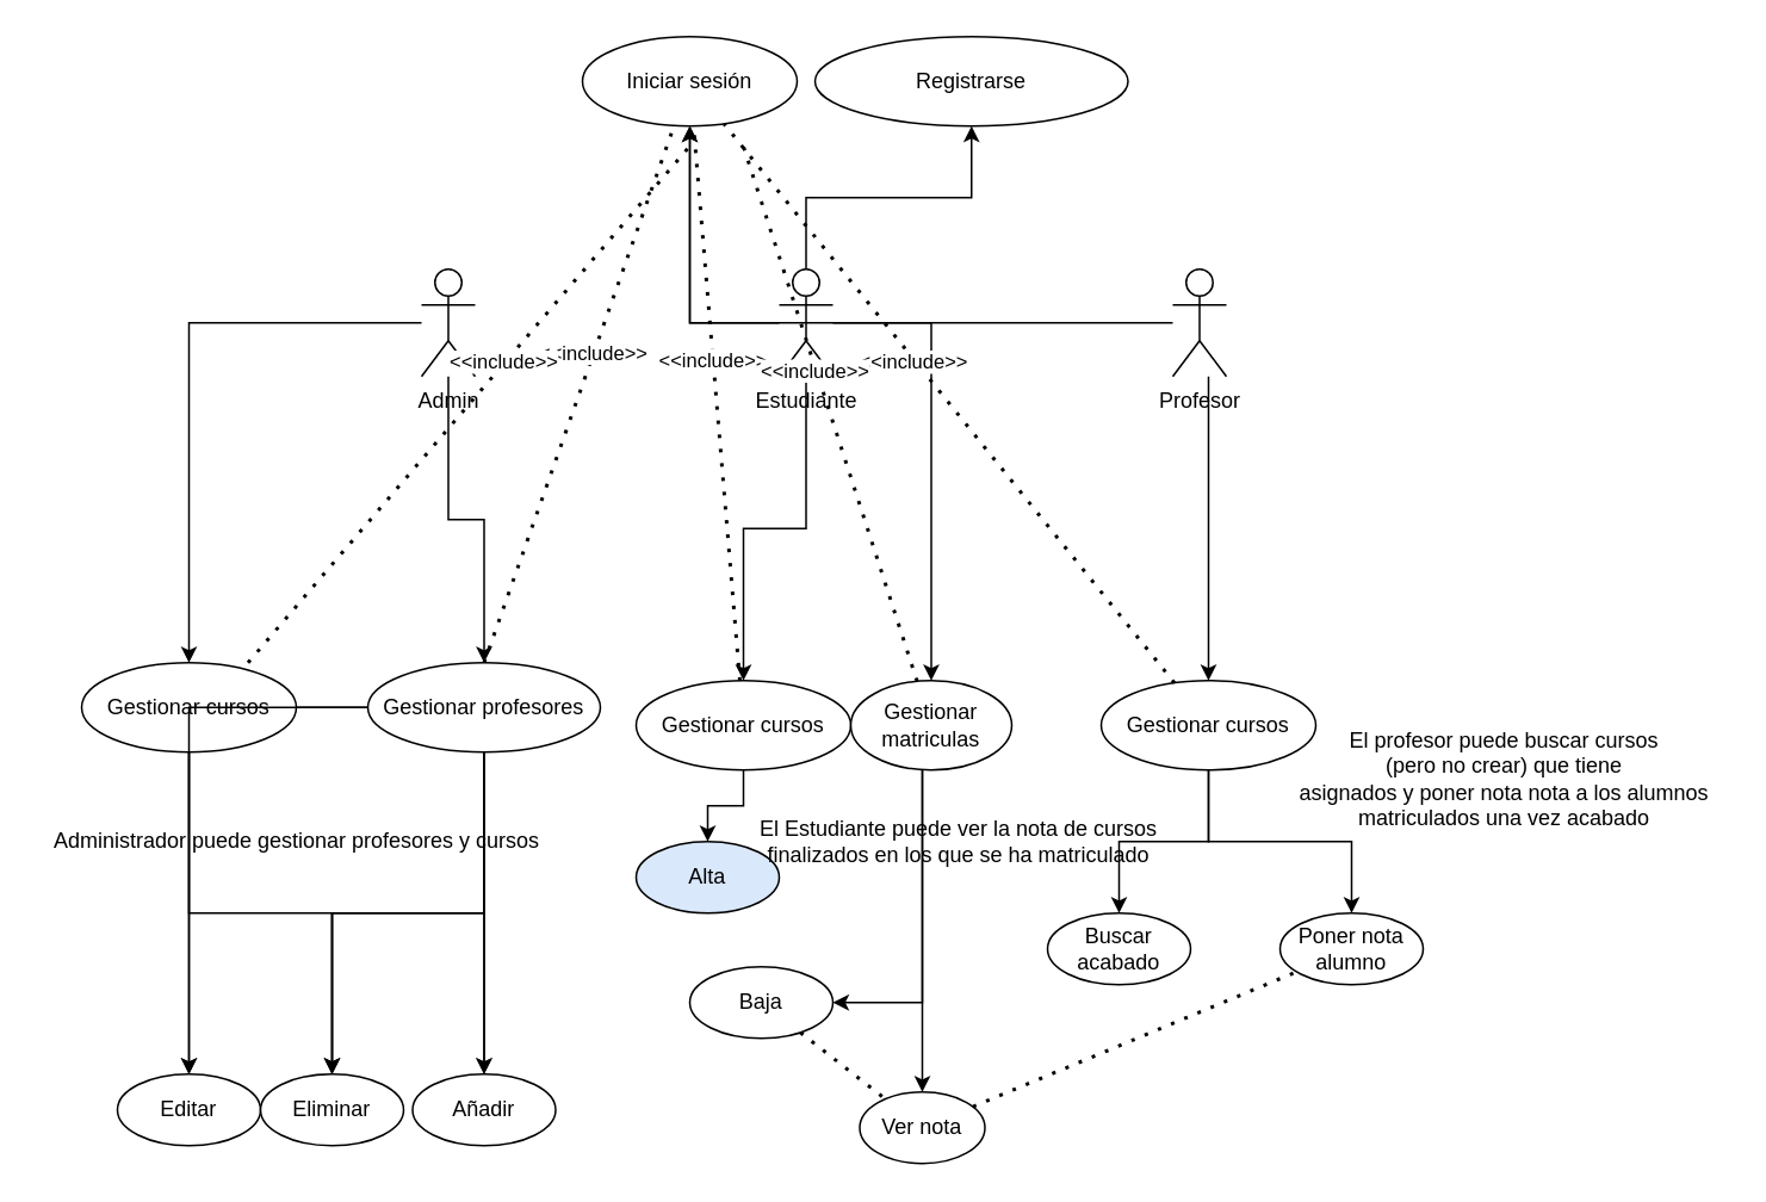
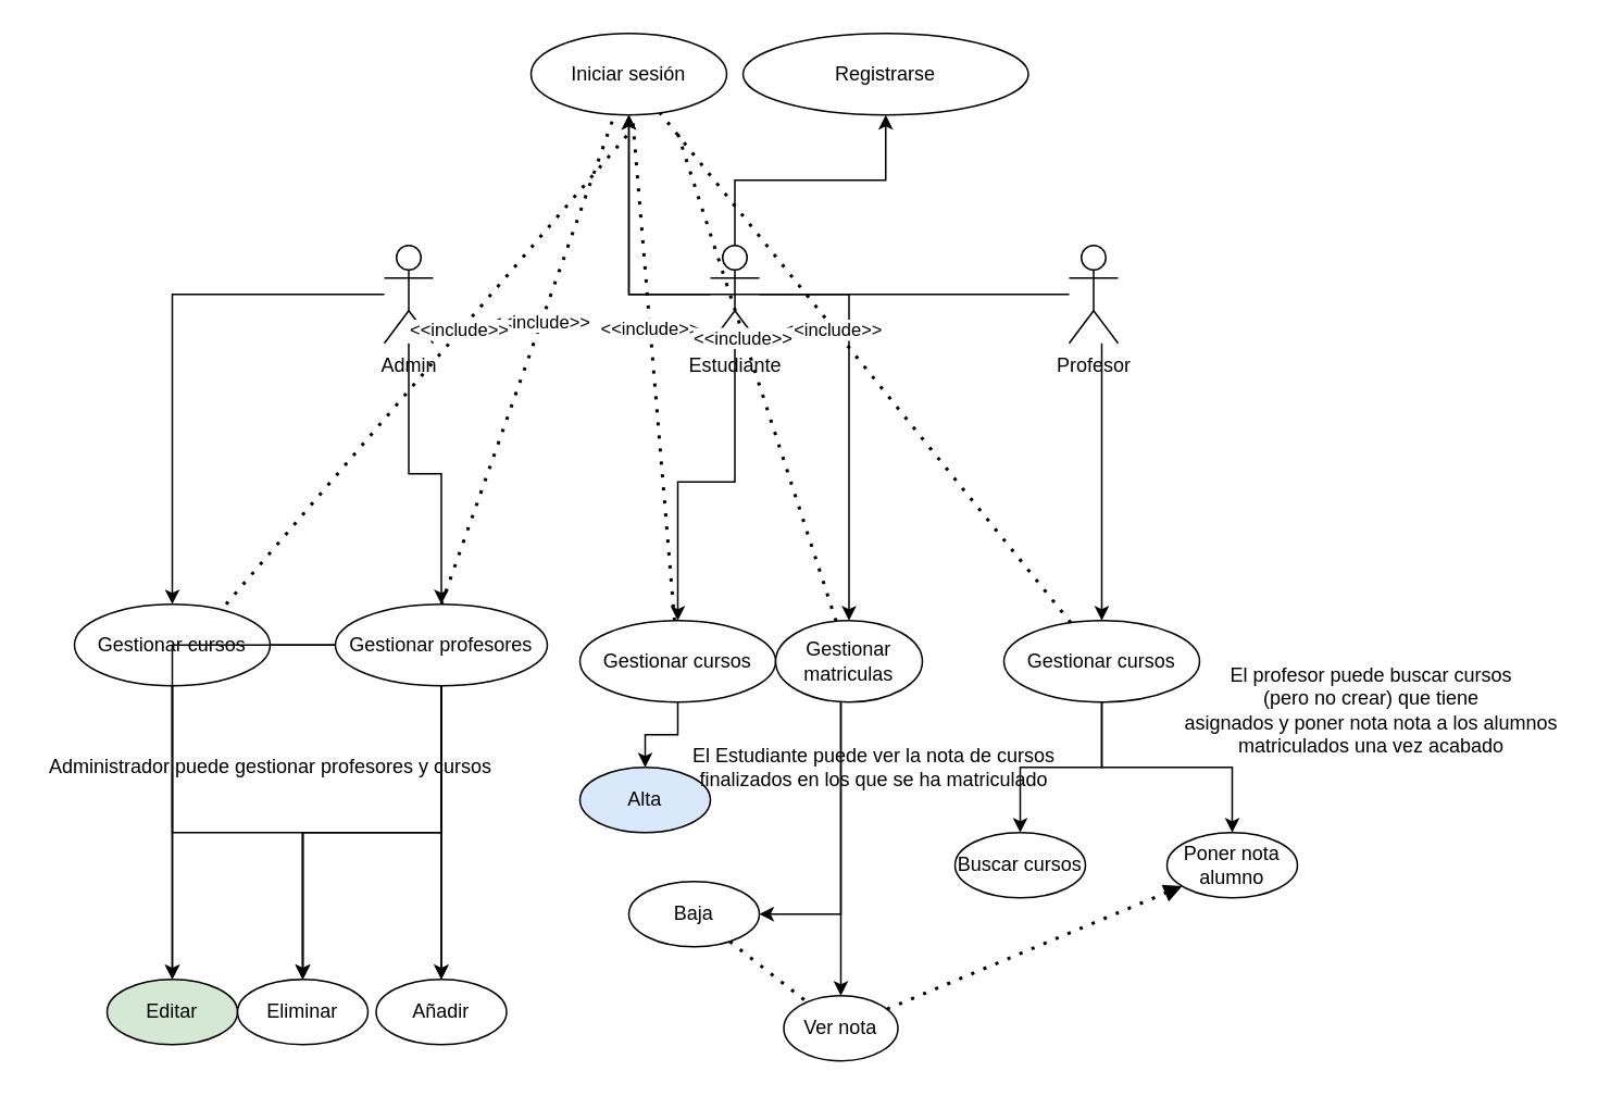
- <mxCell id="28" value="Buscar acabado" style="ellipse;whiteSpace=wrap;html=1;" vertex="1" parent="1"><mxGeometry x="585" y="510" width="80" height="40" as="geometry" /></mxCell>
+ <mxCell id="28" value="Buscar cursos" style="ellipse;whiteSpace=wrap;html=1;" vertex="1" parent="1"><mxGeometry x="585" y="510" width="80" height="40" as="geometry" /></mxCell>
- <mxCell id="53" value="" style="endArrow=none;dashed=1;html=1;dashPattern=1 3;strokeWidth=2;rounded=0;" edge="1" parent="1" source="52" target="32"><mxGeometry width="50" height="50" relative="1" as="geometry"><mxPoint x="675" y="680" as="sourcePoint" /><mxPoint x="725" y="630" as="targetPoint" /></mxGeometry></mxCell>
+ <mxCell id="53" value="" style="endArrow=block;dashed=1;html=1;dashPattern=1 3;strokeWidth=2;rounded=0;" edge="1" parent="1" source="52" target="32"><mxGeometry width="50" height="50" relative="1" as="geometry"><mxPoint x="675" y="680" as="sourcePoint" /><mxPoint x="725" y="630" as="targetPoint" /></mxGeometry></mxCell>
- <mxCell id="21" value="Editar" style="ellipse;whiteSpace=wrap;html=1;" vertex="1" parent="1"><mxGeometry x="65" y="600" width="80" height="40" as="geometry" /></mxCell>
+ <mxCell id="21" value="Editar" style="ellipse;whiteSpace=wrap;html=1;fillColor=#d5e8d4;" vertex="1" parent="1"><mxGeometry x="65" y="600" width="80" height="40" as="geometry" /></mxCell>
